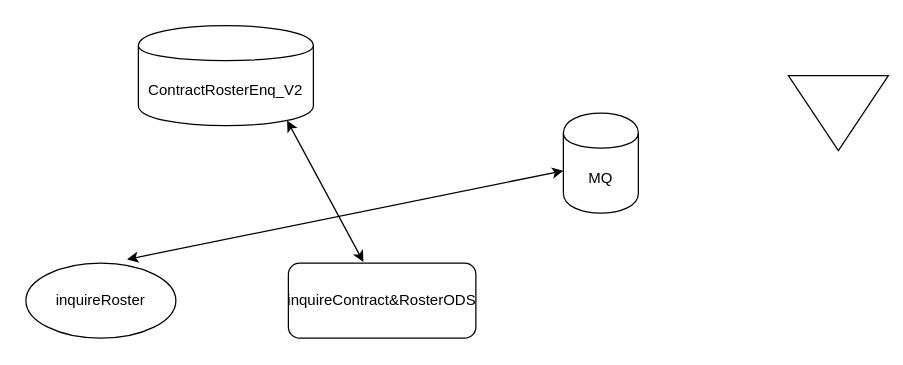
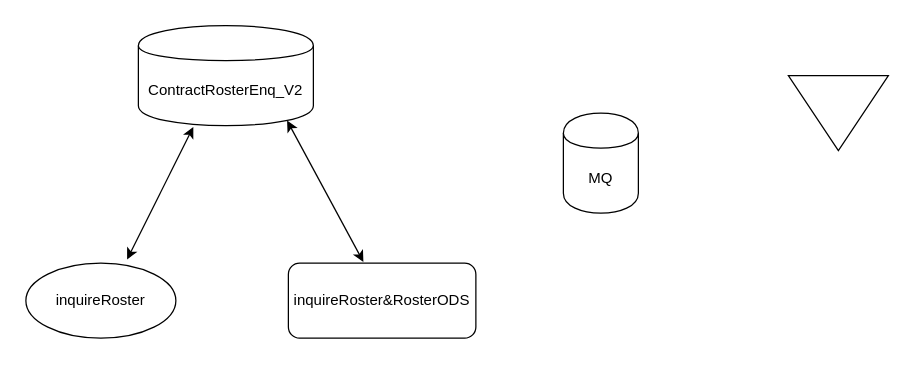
- <mxCell id="7" value="" style="endArrow=classic;startArrow=classic;html=1;exitX=0.675;exitY=-0.05;exitDx=0;exitDy=0;exitPerimeter=0;" edge="1" parent="1" source="5" target="3"><mxGeometry width="50" height="50" relative="1" as="geometry"><mxPoint x="100" y="220" as="sourcePoint" /><mxPoint x="150" y="170" as="targetPoint" /></mxGeometry></mxCell>
+ <mxCell id="7" value="" style="endArrow=classic;startArrow=classic;html=1;exitX=0.675;exitY=-0.05;exitDx=0;exitDy=0;exitPerimeter=0;entryX=0.314;entryY=1.013;entryDx=0;entryDy=0;entryPerimeter=0;" edge="1" parent="1" source="5" target="2"><mxGeometry width="50" height="50" relative="1" as="geometry"><mxPoint x="100" y="220" as="sourcePoint" /><mxPoint x="150" y="170" as="targetPoint" /></mxGeometry></mxCell>
- <mxCell id="6" value="inquireContract&amp;amp;RosterODS" style="rounded=1;whiteSpace=wrap;html=1;" vertex="1" parent="1"><mxGeometry x="230" y="210" width="150" height="60" as="geometry" /></mxCell>
+ <mxCell id="6" value="inquireRoster&amp;amp;RosterODS" style="rounded=1;whiteSpace=wrap;html=1;" vertex="1" parent="1"><mxGeometry x="230" y="210" width="150" height="60" as="geometry" /></mxCell>
